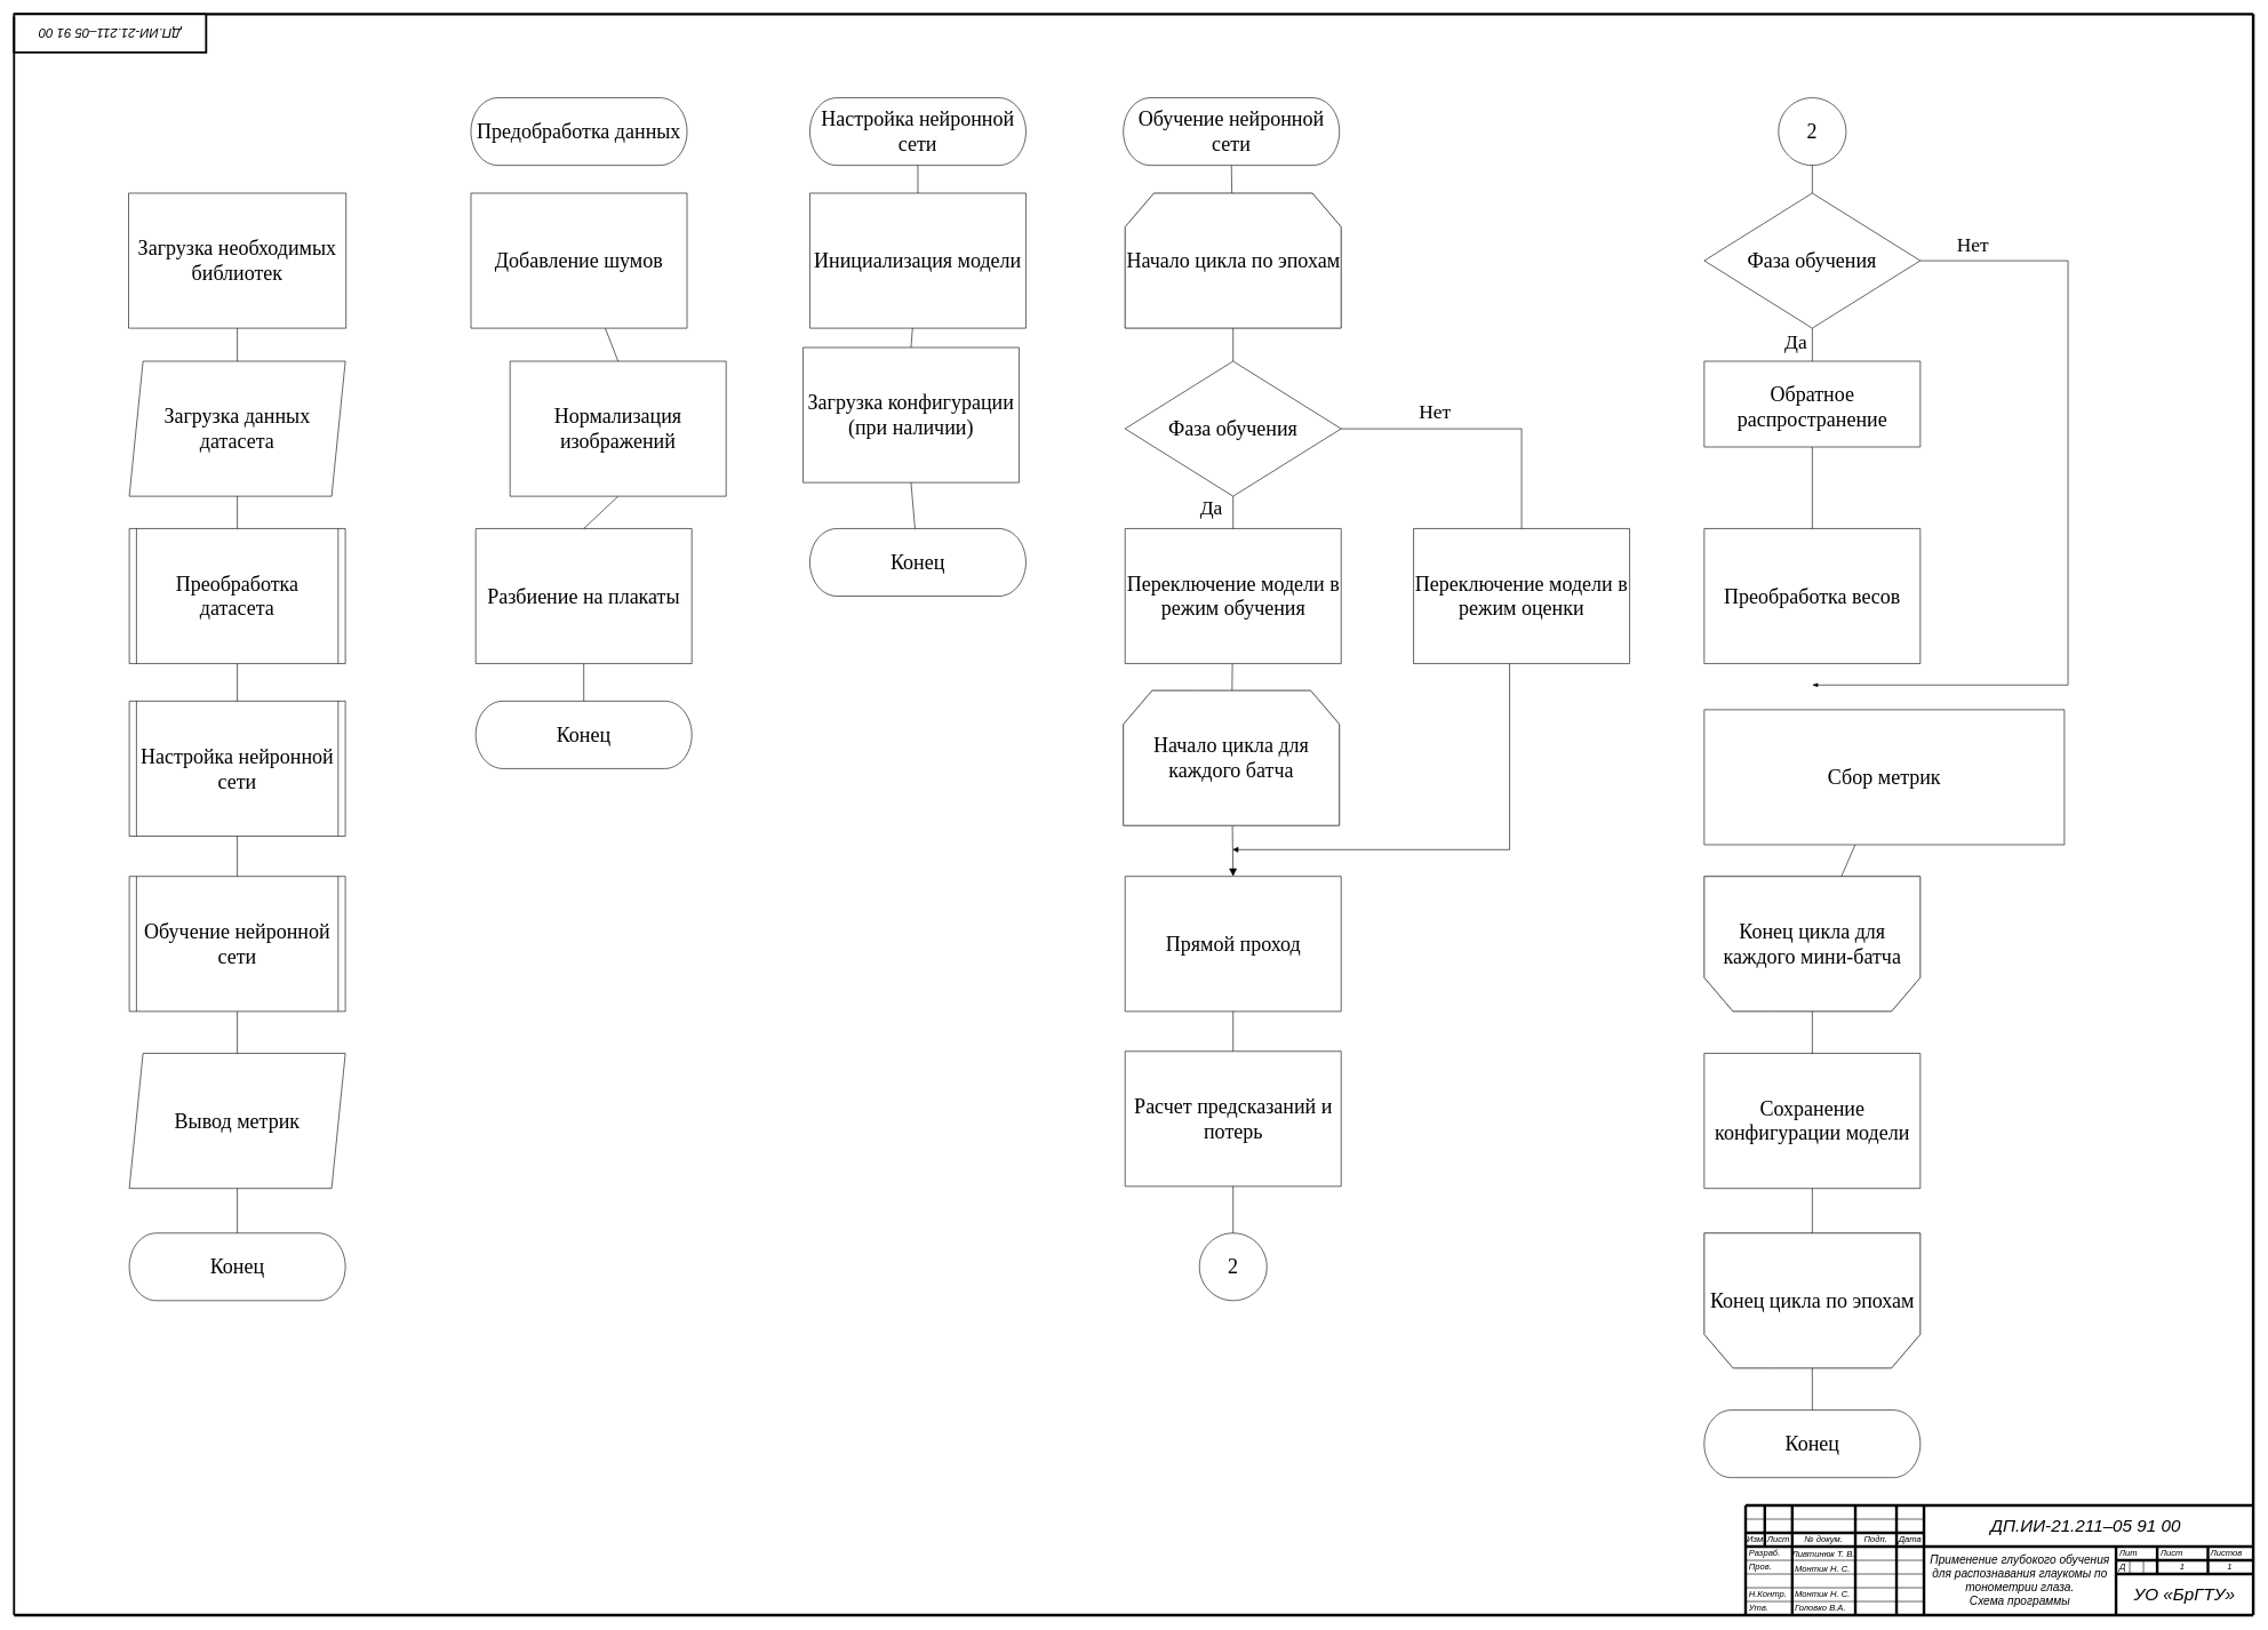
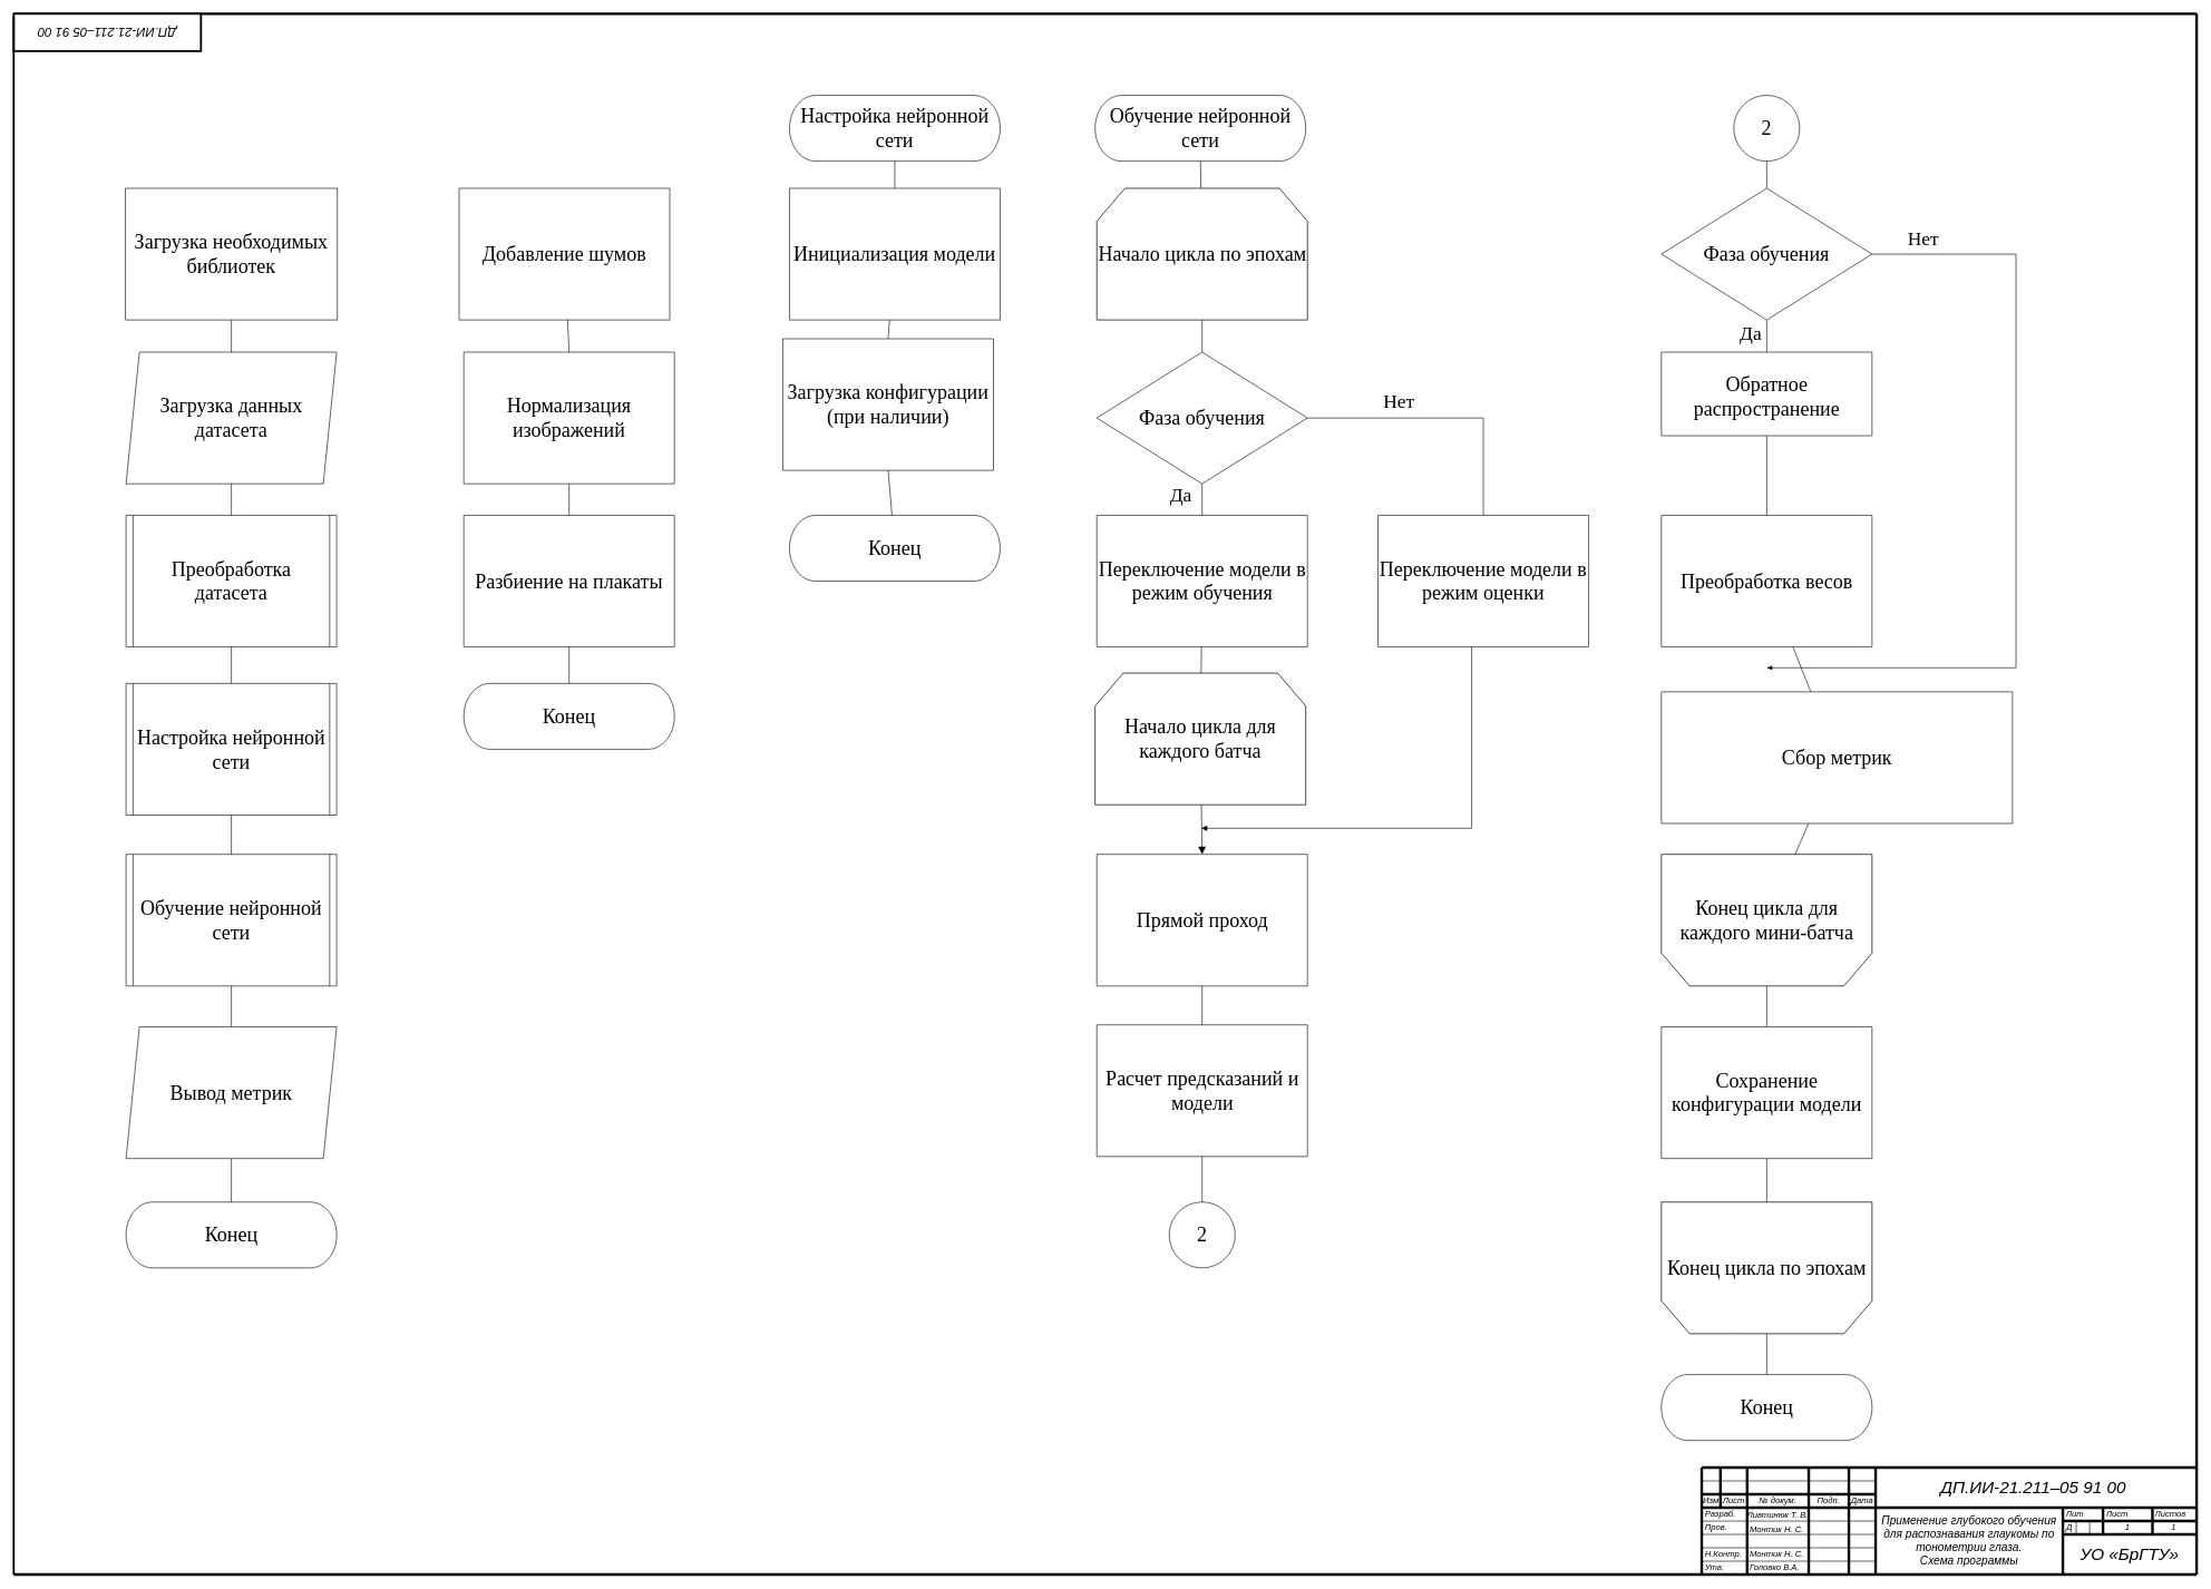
- <mxCell id="5" value="&lt;div style=&quot;&quot;&gt;&lt;font face=&quot;Times New Roman&quot;&gt;&lt;span style=&quot;font-size: 30px;&quot;&gt;Предобработка данных&lt;/span&gt;&lt;/font&gt;&lt;/div&gt;" style="verticalAlign=middle;align=center;overflow=width;vsdxID=3;fillColor=none;gradientColor=none;shape=stencil(tVLRDsIgDPwaHjEIWfR9zv9oHGNEhKWgm38vyIzTZXsxvl171zbXlojSt9BJwpkP6M6y13VoiTgQzrVtJeoQEREVEWXjUCp0V1vnuIOkTOjibqnDkOu2fFOkIs7uY4KxZ3zMaqPtRL3frasBT5HDWW8c5UVWL7Z70RQG7Sm6AEE7+8EZQCVpHEQbA2oclCnfS9lN0itGZrZ/sbG4w78YieB9zEYbk39hyn8fP6by44jqAQ==);strokeColor=#000000;spacingTop=-1;spacingBottom=-1;spacingLeft=-1;spacingRight=-1;points=[[0.5,0,0],[0.5,0.5,0],[1,0.5,0]];labelBackgroundColor=none;rounded=0;html=1;whiteSpace=wrap;" parent="2" vertex="1"><mxGeometry x="666.04" y="122" width="314.96" height="98.425" as="geometry" /></mxCell>
- <mxCell id="6" value="&lt;div style=&quot;&quot;&gt;&lt;font face=&quot;Times New Roman&quot;&gt;&lt;span style=&quot;font-size: 30px;&quot;&gt;Нормализация изображений&lt;/span&gt;&lt;/font&gt;&lt;/div&gt;" style="verticalAlign=middle;align=center;overflow=width;vsdxID=4;fillColor=none;gradientColor=none;shape=stencil(nZBLDoAgDERP0z3SIyjew0SURgSD+Lu9kMZoXLhwN9O+tukAlrNpJg1SzDH4QW/URgNYgZTkjA4UkwJUgGXng+6DX1zLfmoymdXo17xh5zmRJ6Q42BWCfc2oJfdAr+Yv+AP9Cb7OJ3H/2JG1HNGz/84klThPVCc=);points=[];labelBackgroundColor=none;rounded=0;html=1;whiteSpace=wrap;" parent="2" vertex="1"><mxGeometry x="723" y="506" width="314.96" height="196.85" as="geometry" /></mxCell>
+ <mxCell id="6" value="&lt;div style=&quot;&quot;&gt;&lt;font face=&quot;Times New Roman&quot;&gt;&lt;span style=&quot;font-size: 30px;&quot;&gt;Нормализация изображений&lt;/span&gt;&lt;/font&gt;&lt;/div&gt;" style="verticalAlign=middle;align=center;overflow=width;vsdxID=4;fillColor=none;gradientColor=none;shape=stencil(nZBLDoAgDERP0z3SIyjew0SURgSD+Lu9kMZoXLhwN9O+tukAlrNpJg1SzDH4QW/URgNYgZTkjA4UkwJUgGXng+6DX1zLfmoymdXo17xh5zmRJ6Q42BWCfc2oJfdAr+Yv+AP9Cb7OJ3H/2JG1HNGz/84klThPVCc=);points=[];labelBackgroundColor=none;rounded=0;html=1;whiteSpace=wrap;" parent="2" vertex="1"><mxGeometry x="673" y="506" width="314.96" height="196.85" as="geometry" /></mxCell>
+ <mxCell id="66" value="" style="edgeStyle=none;rounded=0;orthogonalLoop=1;jettySize=auto;html=1;endArrow=none;startFill=0;" parent="2" source="67" target="68" edge="1"><mxGeometry relative="1" as="geometry" /></mxCell>
- <mxCell id="22" value="&lt;div style=&quot;&quot;&gt;&lt;font style=&quot;font-family: &amp;quot;Times New Roman&amp;quot;; color: rgb(0, 0, 0); direction: ltr; letter-spacing: 0px; line-height: 120%; opacity: 1; font-size: 30px;&quot;&gt;Расчет предсказаний и потерь&lt;/font&gt;&lt;/div&gt;" style="verticalAlign=middle;align=center;overflow=width;vsdxID=53;fillColor=none;gradientColor=none;shape=stencil(nZBLDoAgDERP0z3SIyjew0SURgSD+Lu9kMZoXLhwN9O+tukAlrNpJg1SzDH4QW/URgNYgZTkjA4UkwJUgGXng+6DX1zLfmoymdXo17xh5zmRJ6Q42BWCfc2oJfdAr+Yv+AP9Cb7OJ3H/2JG1HNGz/84klThPVCc=);points=[];labelBackgroundColor=none;rounded=0;html=1;whiteSpace=wrap;" parent="2" vertex="1"><mxGeometry x="1619.52" y="1512" width="314.96" height="196.85" as="geometry" /></mxCell>
+ <mxCell id="22" value="&lt;div style=&quot;&quot;&gt;&lt;font style=&quot;font-family: &amp;quot;Times New Roman&amp;quot;; color: rgb(0, 0, 0); direction: ltr; letter-spacing: 0px; line-height: 120%; opacity: 1; font-size: 30px;&quot;&gt;Расчет предсказаний и модели&lt;/font&gt;&lt;/div&gt;" style="verticalAlign=middle;align=center;overflow=width;vsdxID=53;fillColor=none;gradientColor=none;shape=stencil(nZBLDoAgDERP0z3SIyjew0SURgSD+Lu9kMZoXLhwN9O+tukAlrNpJg1SzDH4QW/URgNYgZTkjA4UkwJUgGXng+6DX1zLfmoymdXo17xh5zmRJ6Q42BWCfc2oJfdAr+Yv+AP9Cb7OJ3H/2JG1HNGz/84klThPVCc=);points=[];labelBackgroundColor=none;rounded=0;html=1;whiteSpace=wrap;" parent="2" vertex="1"><mxGeometry x="1619.52" y="1512" width="314.96" height="196.85" as="geometry" /></mxCell>
